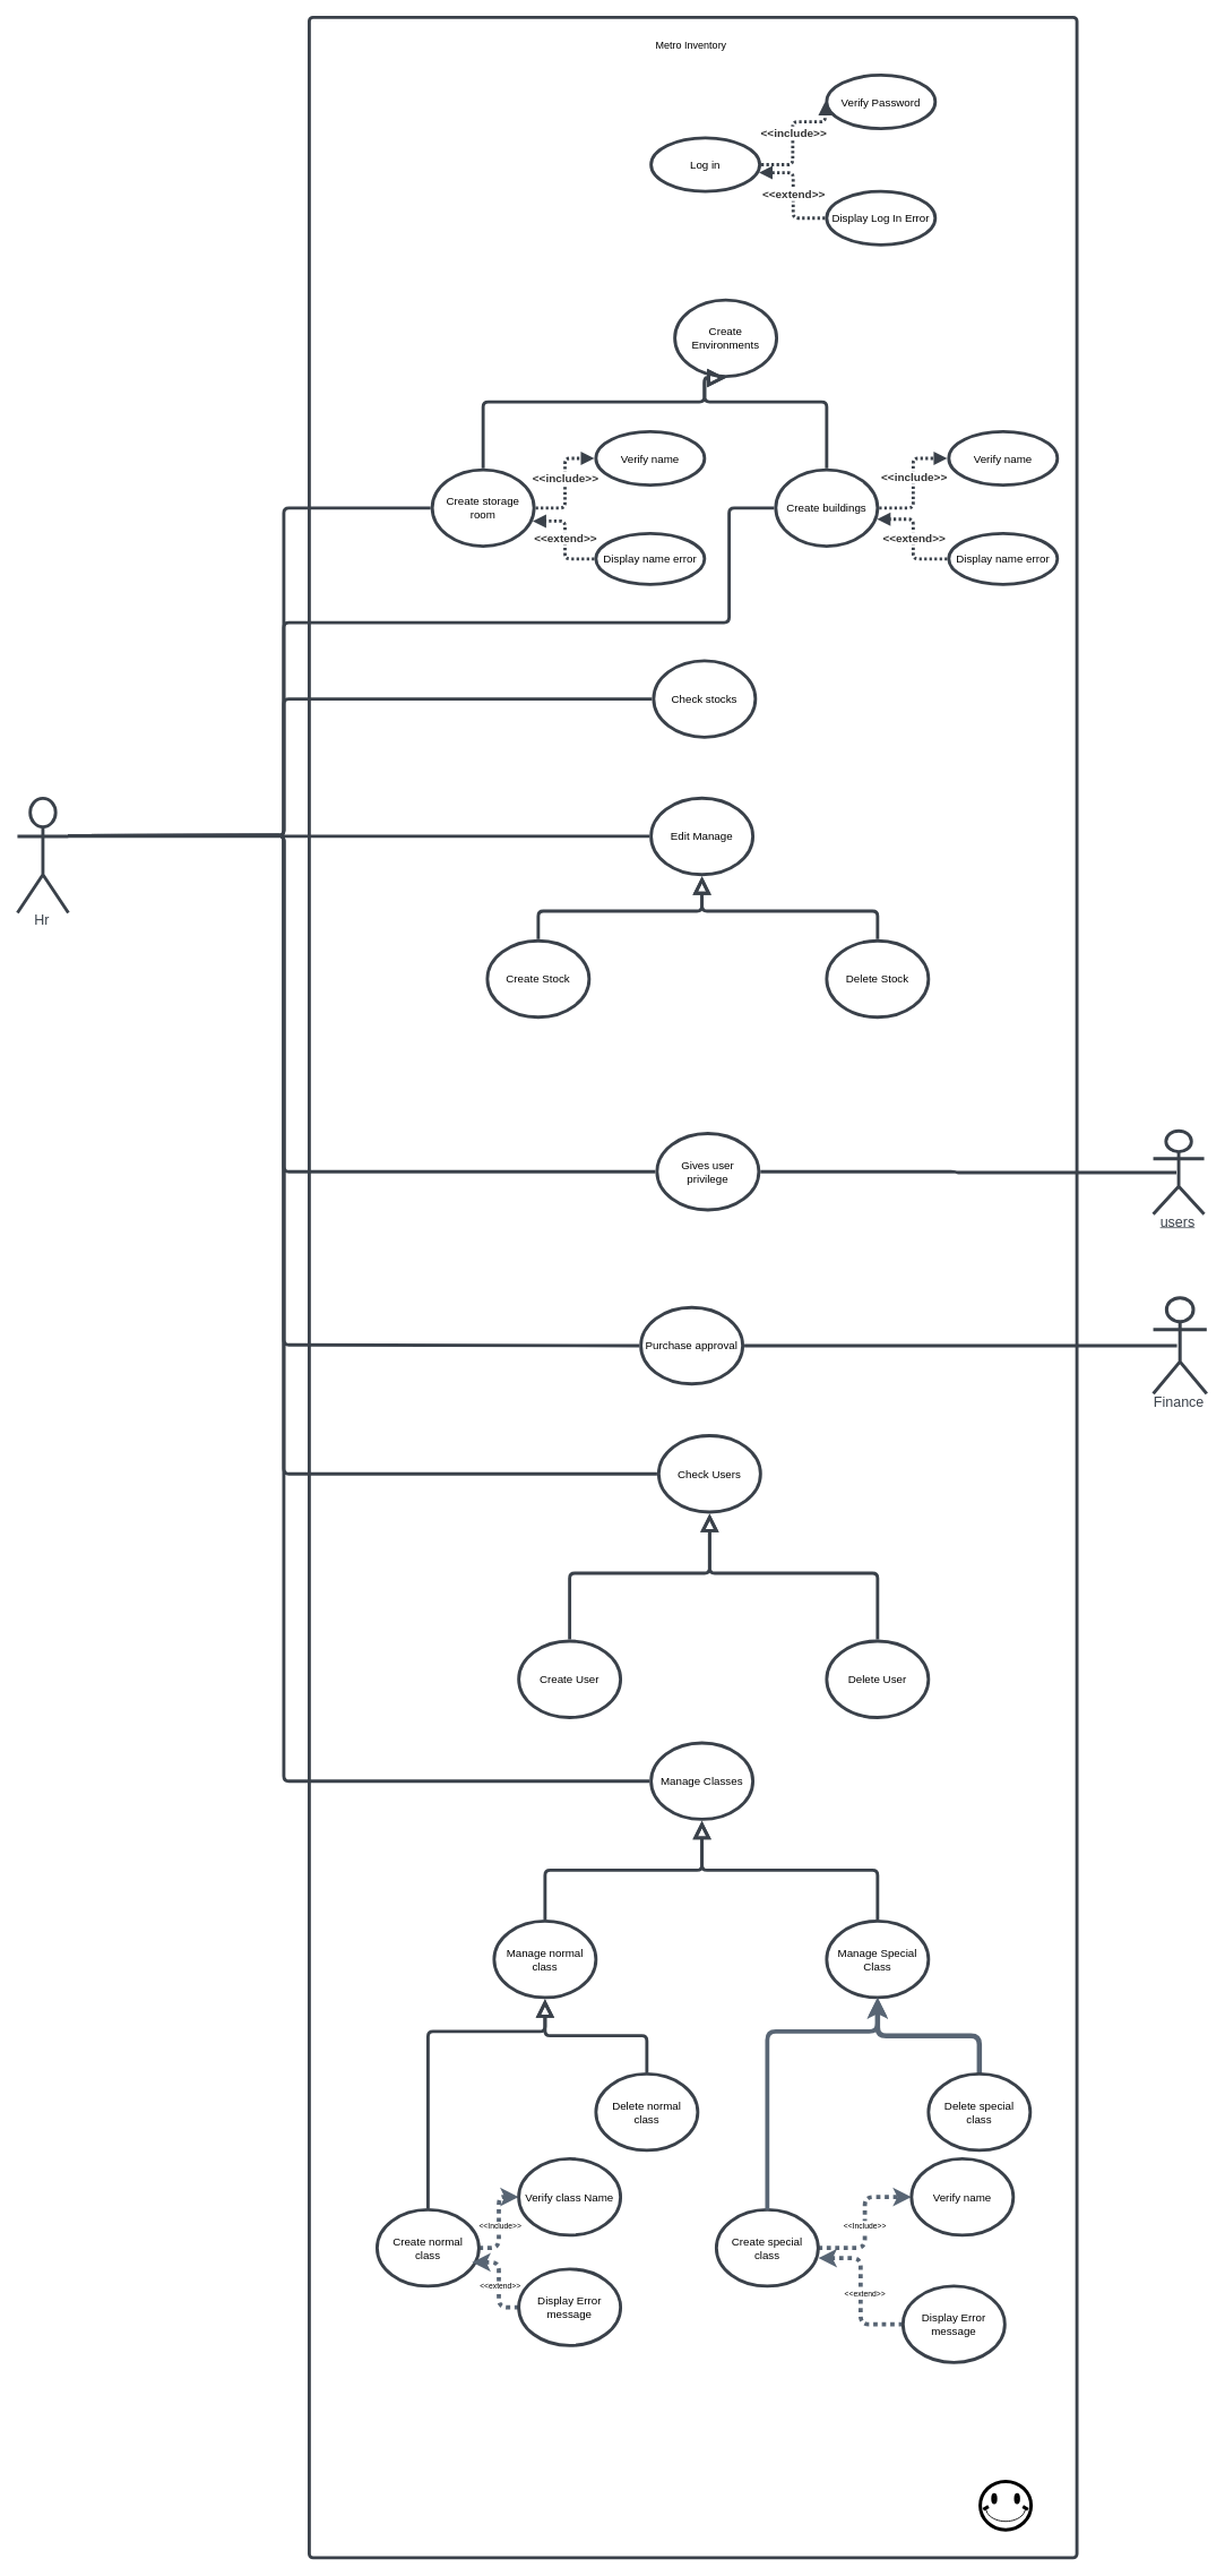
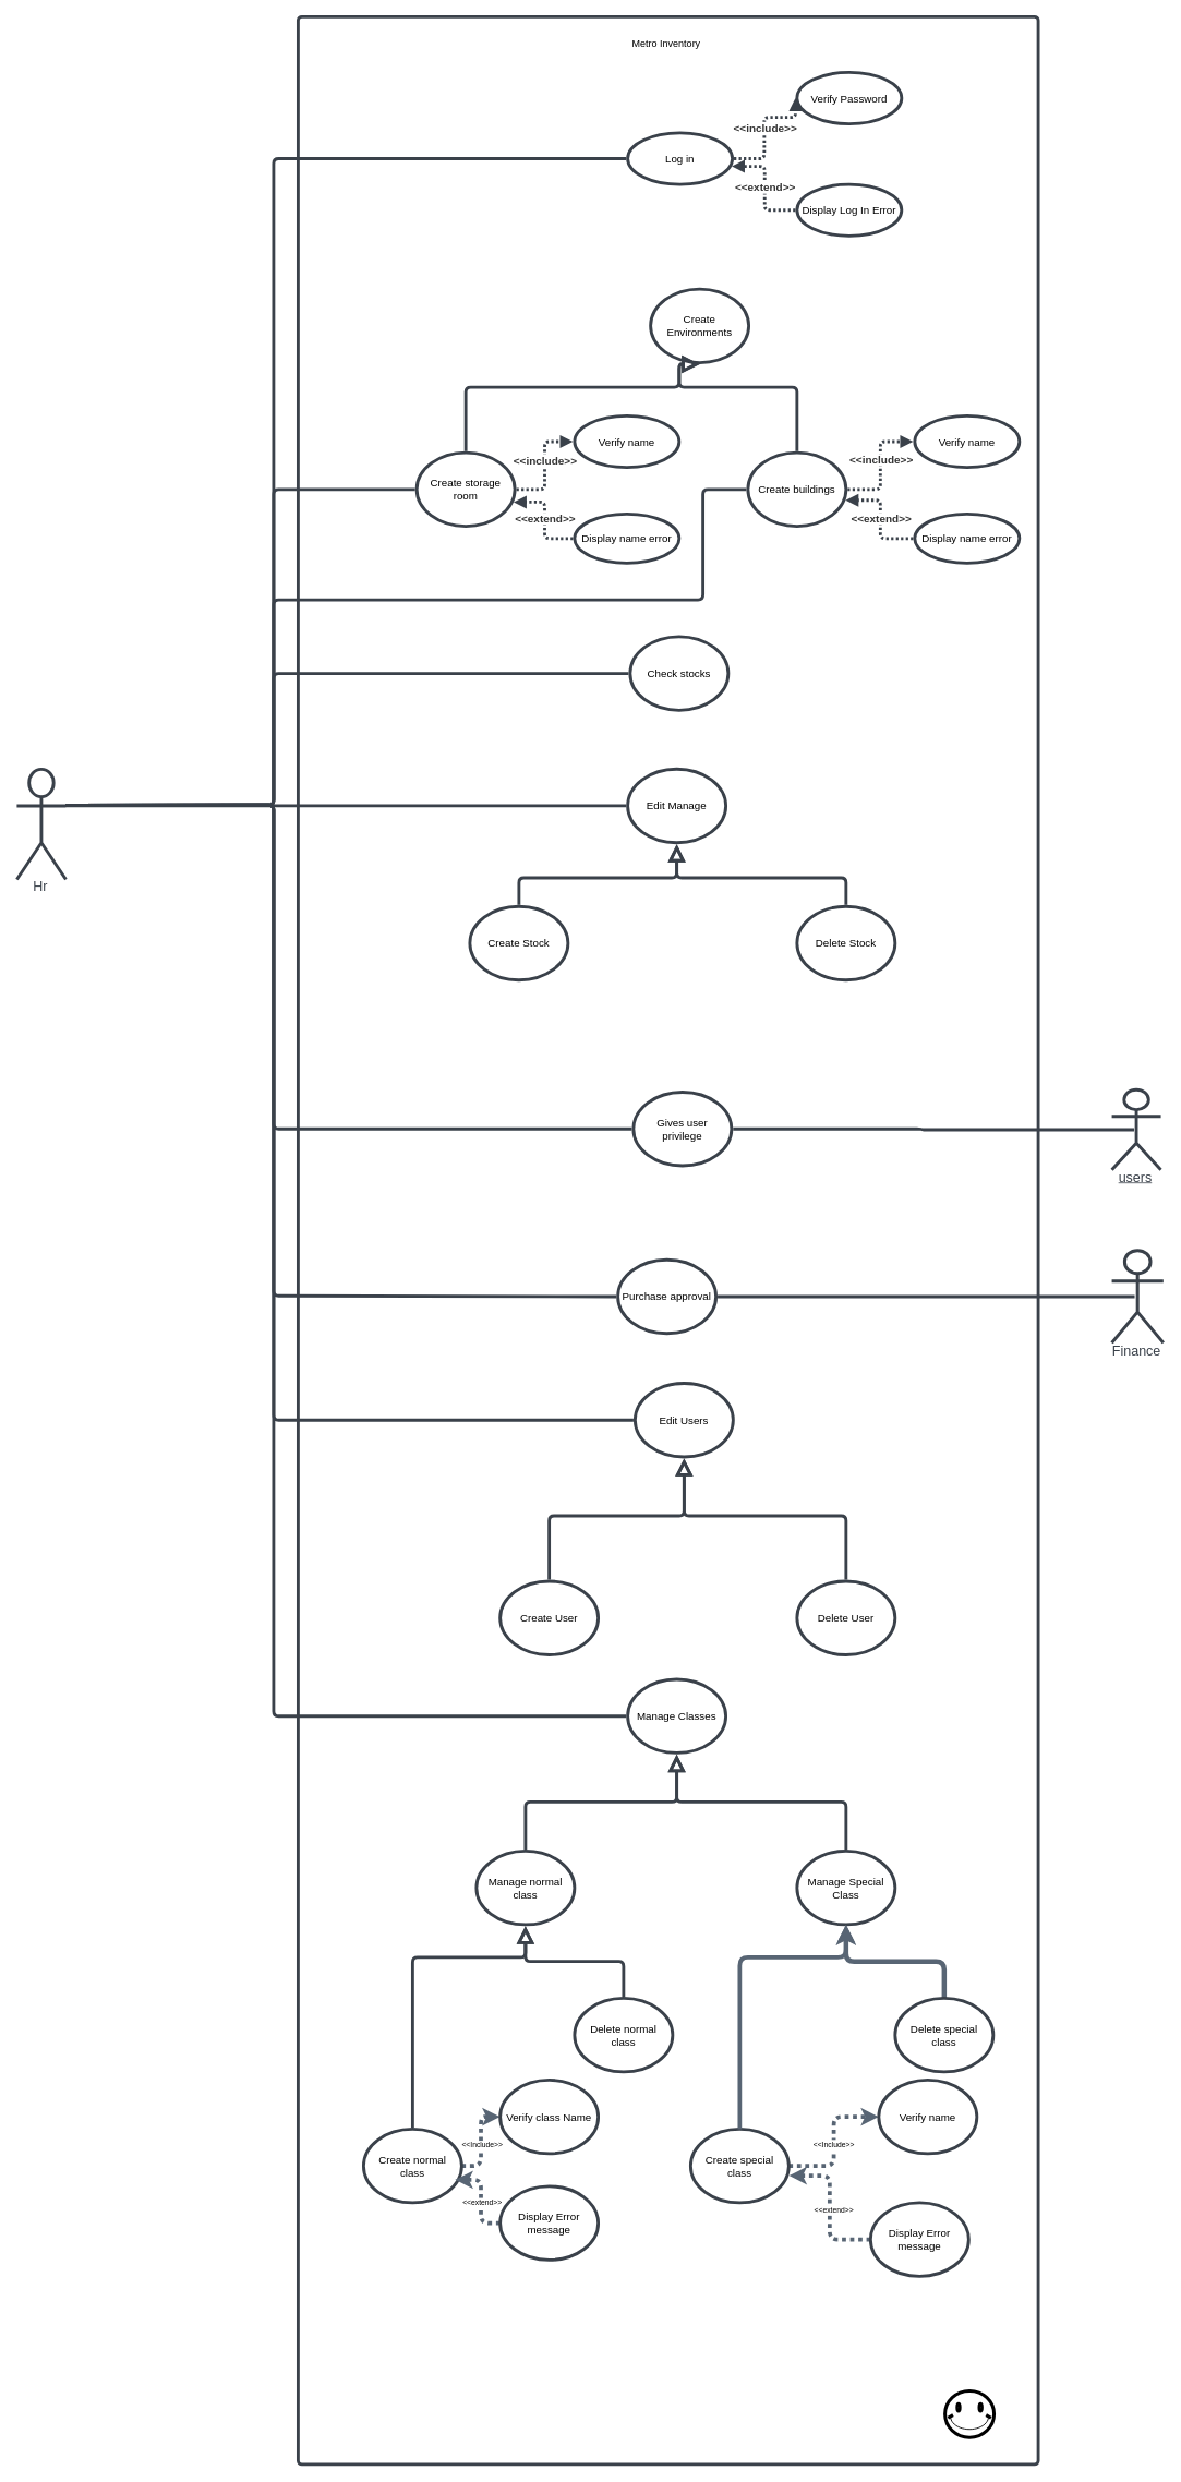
+ <mxCell id="25" value="" style="html=1;jettySize=18;whiteSpace=wrap;fontSize=13;strokeColor=#3a414a;strokeOpacity=100;strokeWidth=3.8;rounded=1;arcSize=12;edgeStyle=orthogonalEdgeStyle;startArrow=none;endArrow=none;exitX=1;exitY=0.326;exitPerimeter=0;entryX=-0.015;entryY=0.5;entryPerimeter=0;lucidId=tfkqyWWPnKLI;" parent="1" source="23" target="24" edge="1"><mxGeometry width="100" height="100" relative="1" as="geometry"><Array as="points"><mxPoint x="334" y="984" /><mxPoint x="334" y="194" /></Array></mxGeometry></mxCell>
- <mxCell id="5" value="Check Users" style="html=1;overflow=block;blockSpacing=1;whiteSpace=wrap;ellipse;fontSize=13;spacing=3.8;strokeColor=#3a414a;strokeOpacity=100;rounded=1;absoluteArcSize=1;arcSize=9;strokeWidth=3.8;lucidId=AJlqNp2uaiWY;" parent="2" vertex="1"><mxGeometry x="412" y="1671" width="120" height="90" as="geometry" /></mxCell>
+ <mxCell id="5" value="Edit Users" style="html=1;overflow=block;blockSpacing=1;whiteSpace=wrap;ellipse;fontSize=13;spacing=3.8;strokeColor=#3a414a;strokeOpacity=100;rounded=1;absoluteArcSize=1;arcSize=9;strokeWidth=3.8;lucidId=AJlqNp2uaiWY;" parent="2" vertex="1"><mxGeometry x="412" y="1671" width="120" height="90" as="geometry" /></mxCell>
